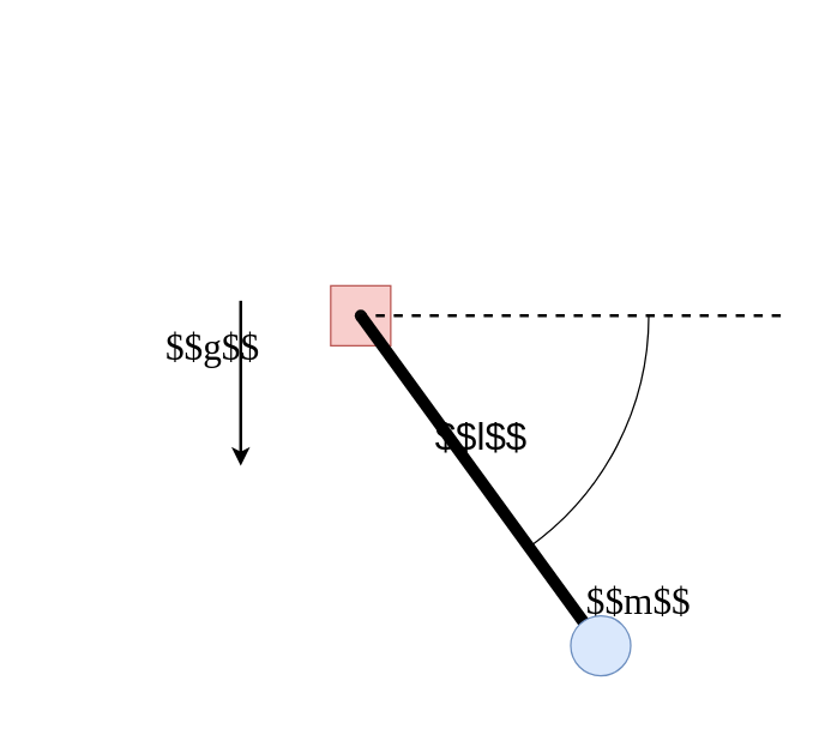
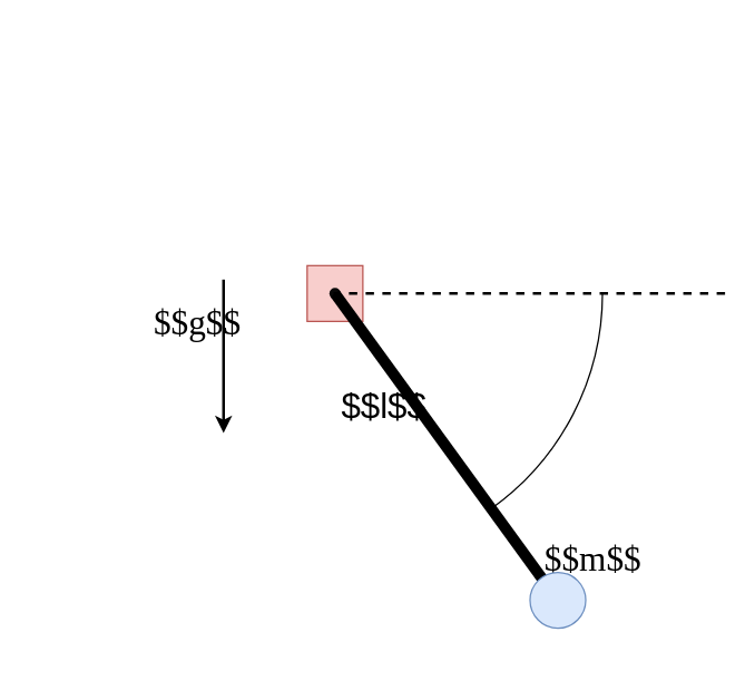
- <mxCell id="5" value="&lt;font style=&quot;font-size: 25px&quot;&gt;$$l$$&lt;/font&gt;" style="text;html=1;align=center;verticalAlign=middle;resizable=0;points=[];autosize=1;" parent="4" vertex="1"><mxGeometry x="231" y="260" width="80" height="20" as="geometry" /></mxCell>
+ <mxCell id="5" value="&lt;font style=&quot;font-size: 25px&quot;&gt;$$l$$&lt;/font&gt;" style="text;html=1;align=center;verticalAlign=middle;resizable=0;points=[];autosize=1;" parent="4" vertex="1"><mxGeometry x="186" y="260" width="80" height="20" as="geometry" /></mxCell>
